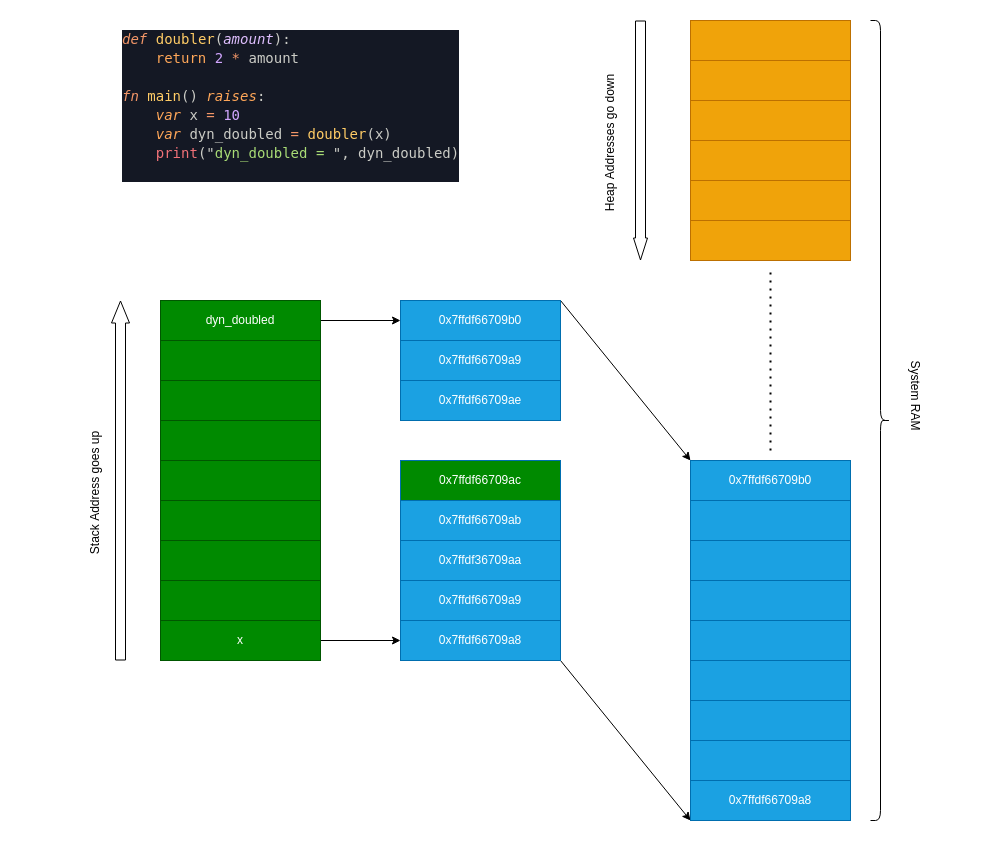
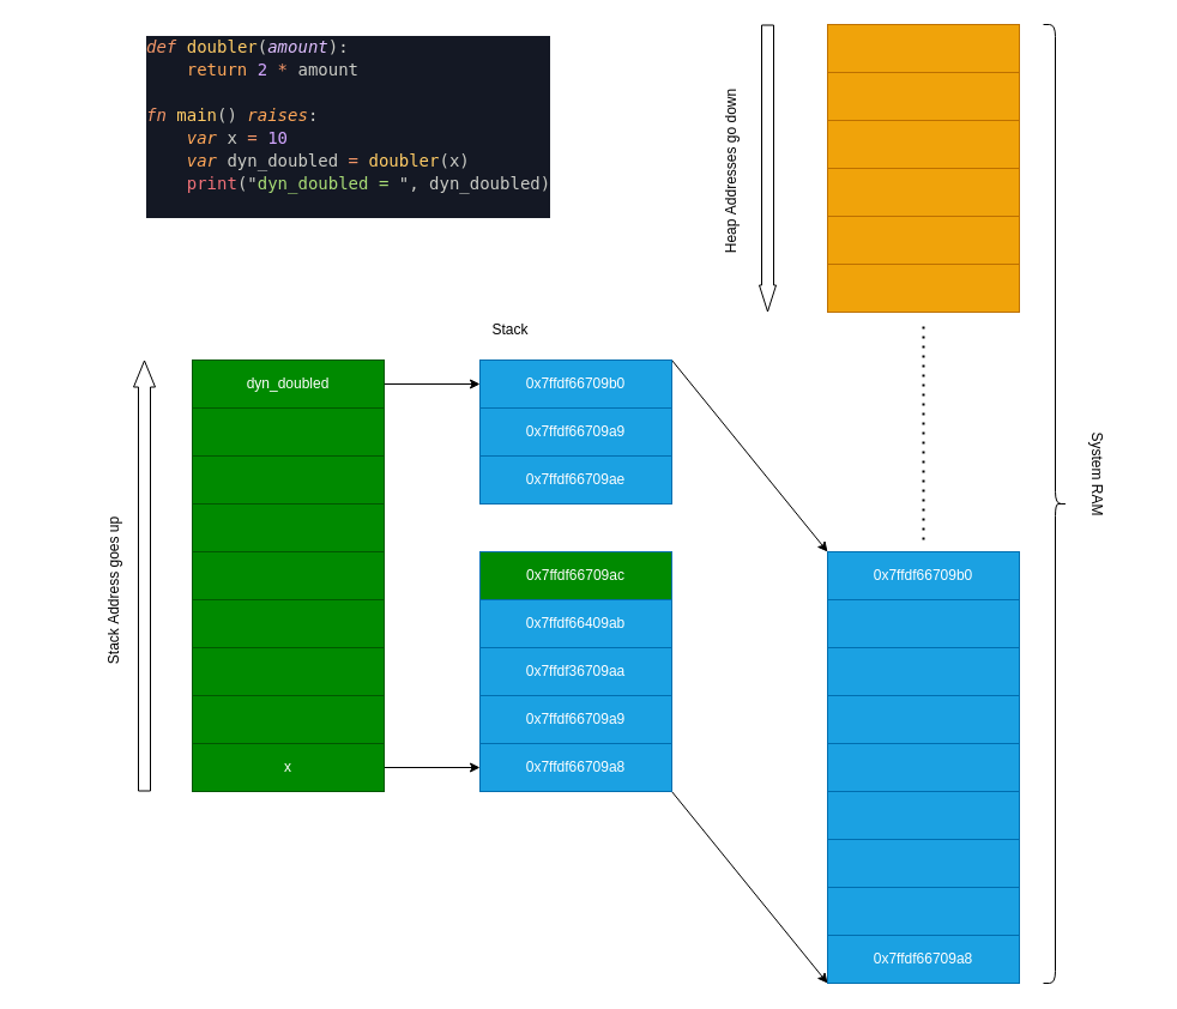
+ <mxCell id="26" value="Stack" style="text;html=1;align=center;verticalAlign=middle;resizable=0;points=[];autosize=1;strokeColor=none;fillColor=none;" parent="1" vertex="1"><mxGeometry x="400" y="260" width="50" height="30" as="geometry" /></mxCell>
- <mxCell id="3" value="0x7ffdf66709ab" style="rounded=0;whiteSpace=wrap;html=1;fillColor=#1ba1e2;fontColor=#ffffff;strokeColor=#006EAF;" parent="1" vertex="1"><mxGeometry x="400" y="500" width="160" height="40" as="geometry" /></mxCell>
+ <mxCell id="3" value="0x7ffdf66409ab" style="rounded=0;whiteSpace=wrap;html=1;fillColor=#1ba1e2;fontColor=#ffffff;strokeColor=#006EAF;" parent="1" vertex="1"><mxGeometry x="400" y="500" width="160" height="40" as="geometry" /></mxCell>
